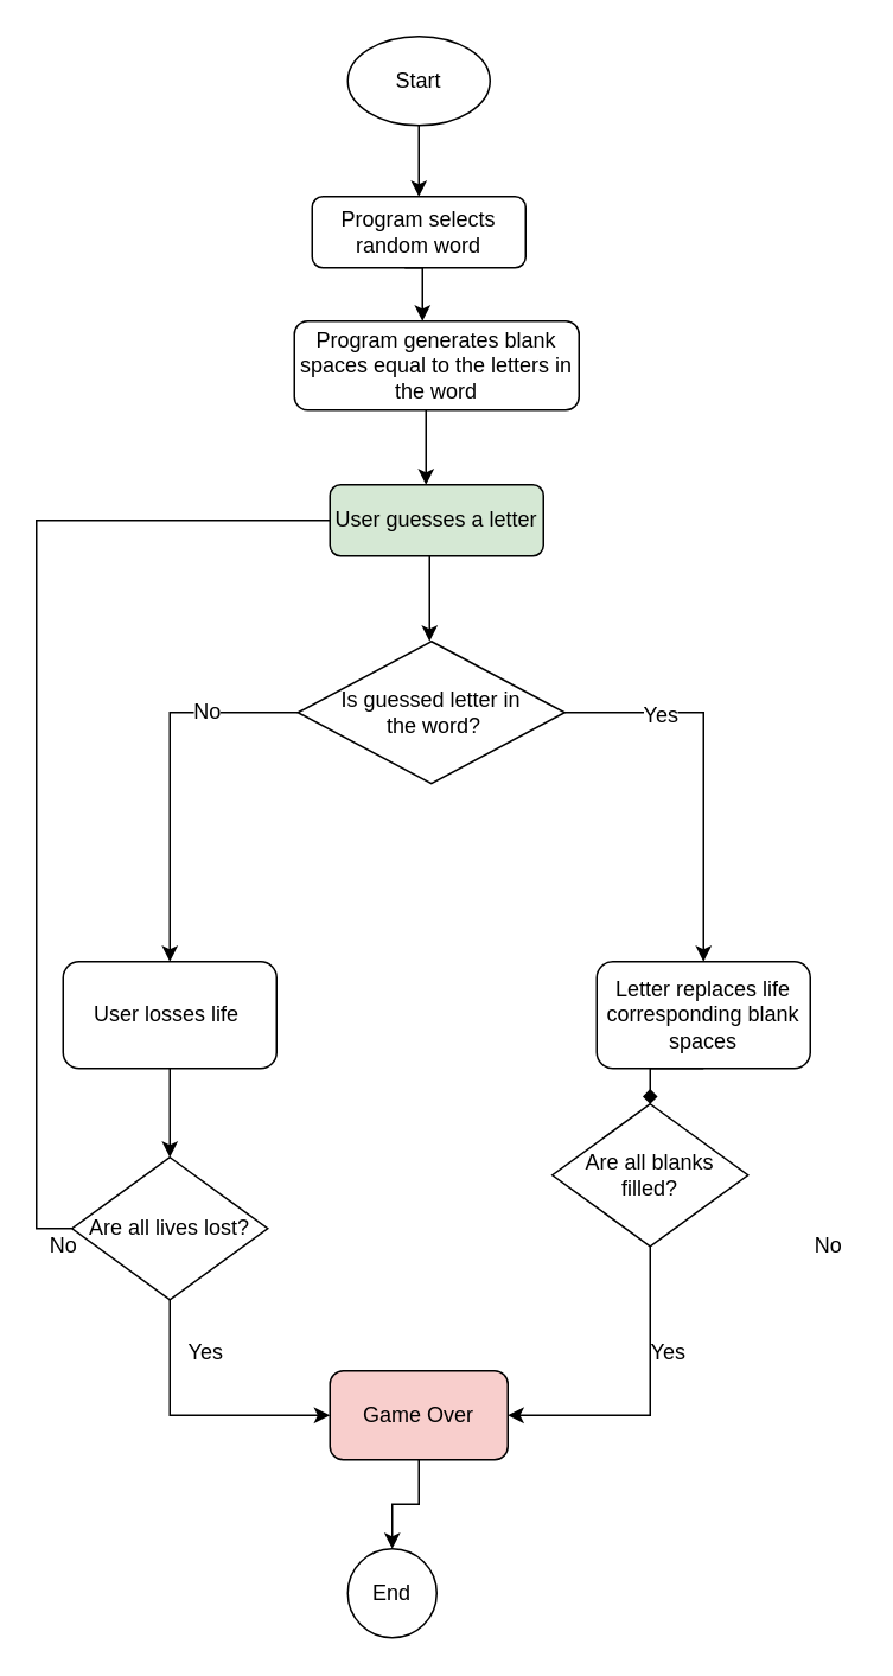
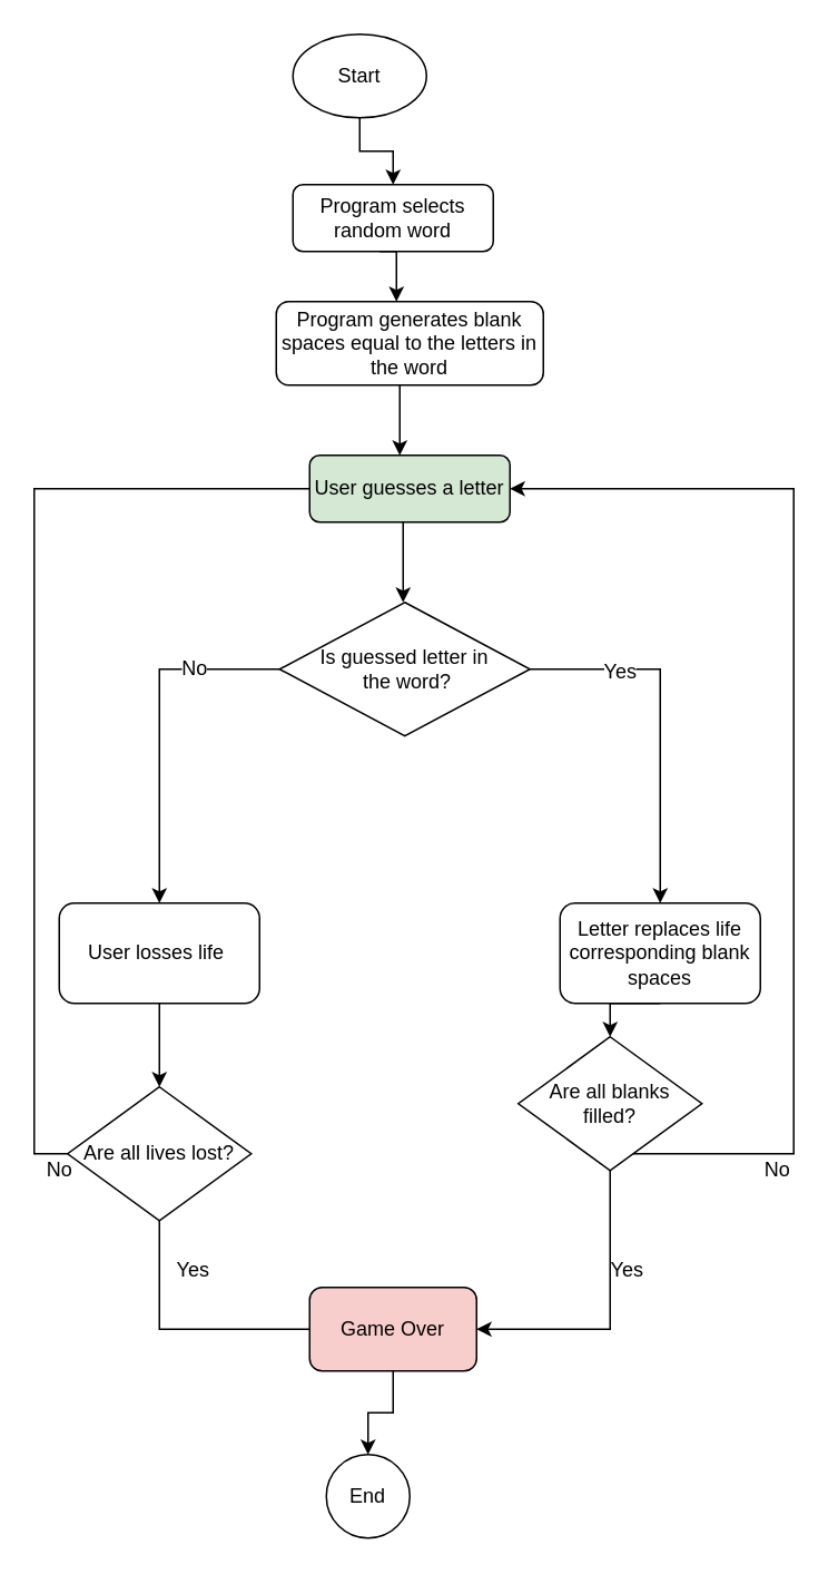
- <mxCell id="7" value="Start" style="ellipse;whiteSpace=wrap;html=1;" vertex="1" parent="1"><mxGeometry x="195" y="20" width="80" height="50" as="geometry" /></mxCell>
+ <mxCell id="7" value="Start" style="ellipse;whiteSpace=wrap;html=1;" vertex="1" parent="1"><mxGeometry x="175" y="20" width="80" height="50" as="geometry" /></mxCell>
+ <mxCell id="20" style="edgeStyle=orthogonalEdgeStyle;rounded=0;orthogonalLoop=1;jettySize=auto;html=1;entryX=1;entryY=0.5;entryDx=0;entryDy=0;fontSize=12;" edge="1" parent="1" source="21" target="5"><mxGeometry relative="1" as="geometry"><Array as="points"><mxPoint x="475" y="690" /><mxPoint x="475" y="292" /></Array></mxGeometry></mxCell>
- <mxCell id="15" style="edgeStyle=orthogonalEdgeStyle;rounded=0;orthogonalLoop=1;jettySize=auto;html=1;exitX=0.5;exitY=1;exitDx=0;exitDy=0;entryX=0.5;entryY=0;entryDx=0;entryDy=0;fontSize=12;endArrow=diamond;" edge="1" parent="1" source="16" target="21"><mxGeometry relative="1" as="geometry" /></mxCell>
+ <mxCell id="15" style="edgeStyle=orthogonalEdgeStyle;rounded=0;orthogonalLoop=1;jettySize=auto;html=1;exitX=0.5;exitY=1;exitDx=0;exitDy=0;entryX=0.5;entryY=0;entryDx=0;entryDy=0;fontSize=12;" edge="1" parent="1" source="16" target="21"><mxGeometry relative="1" as="geometry" /></mxCell>
- <mxCell id="23" style="edgeStyle=orthogonalEdgeStyle;rounded=0;orthogonalLoop=1;jettySize=auto;html=1;exitX=0.5;exitY=1;exitDx=0;exitDy=0;entryX=0;entryY=0.5;entryDx=0;entryDy=0;fontSize=12;" edge="1" parent="1" source="24" target="27"><mxGeometry relative="1" as="geometry" /></mxCell>
+ <mxCell id="23" style="edgeStyle=orthogonalEdgeStyle;rounded=0;orthogonalLoop=1;jettySize=auto;html=1;exitX=0.5;exitY=1;exitDx=0;exitDy=0;entryX=0;entryY=0.5;entryDx=0;entryDy=0;fontSize=12;endArrow=none;" edge="1" parent="1" source="24" target="27"><mxGeometry relative="1" as="geometry" /></mxCell>
